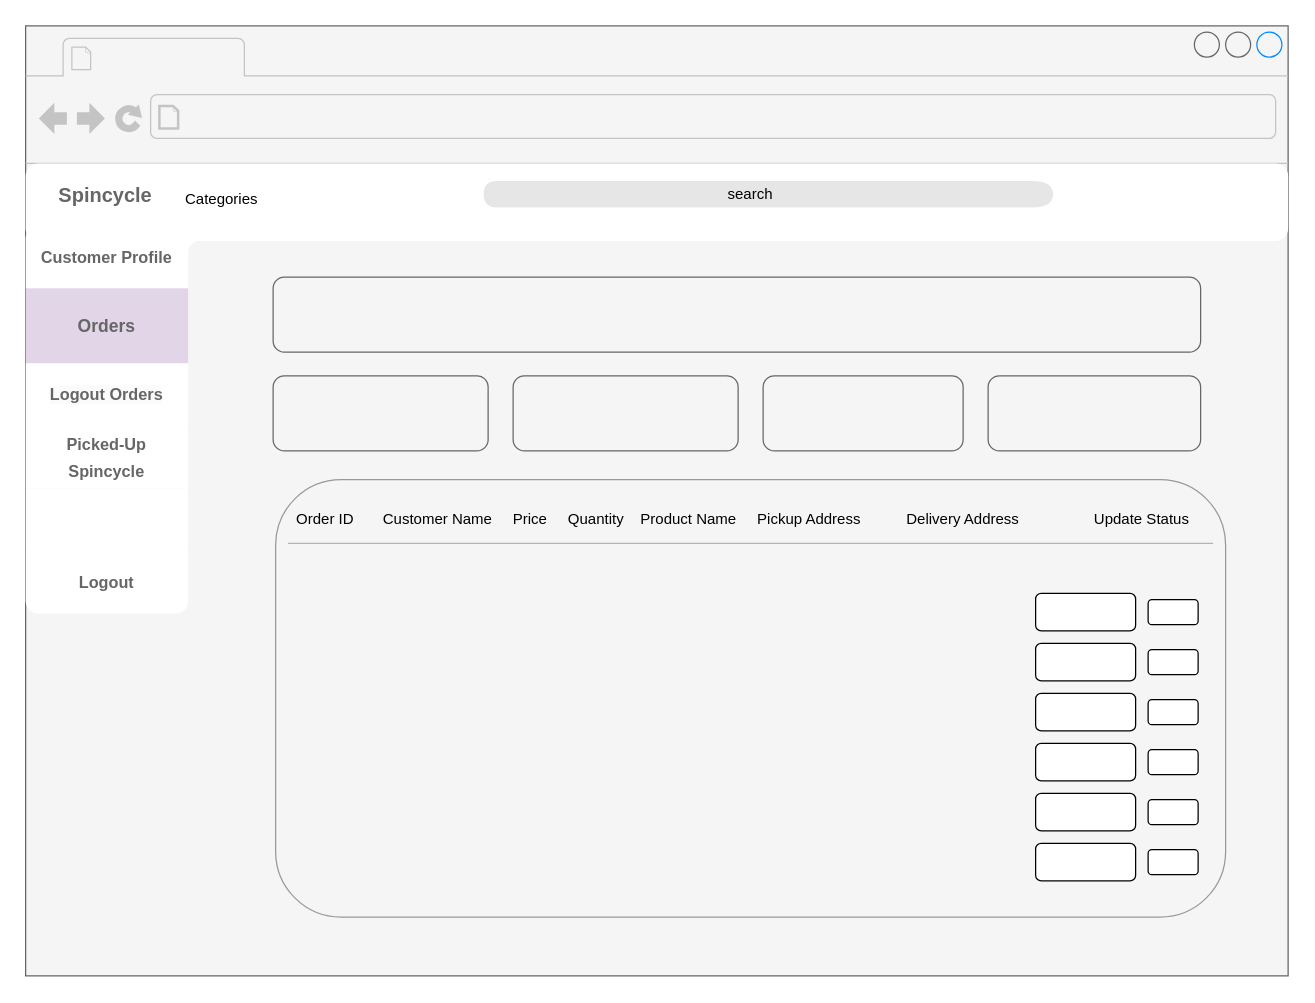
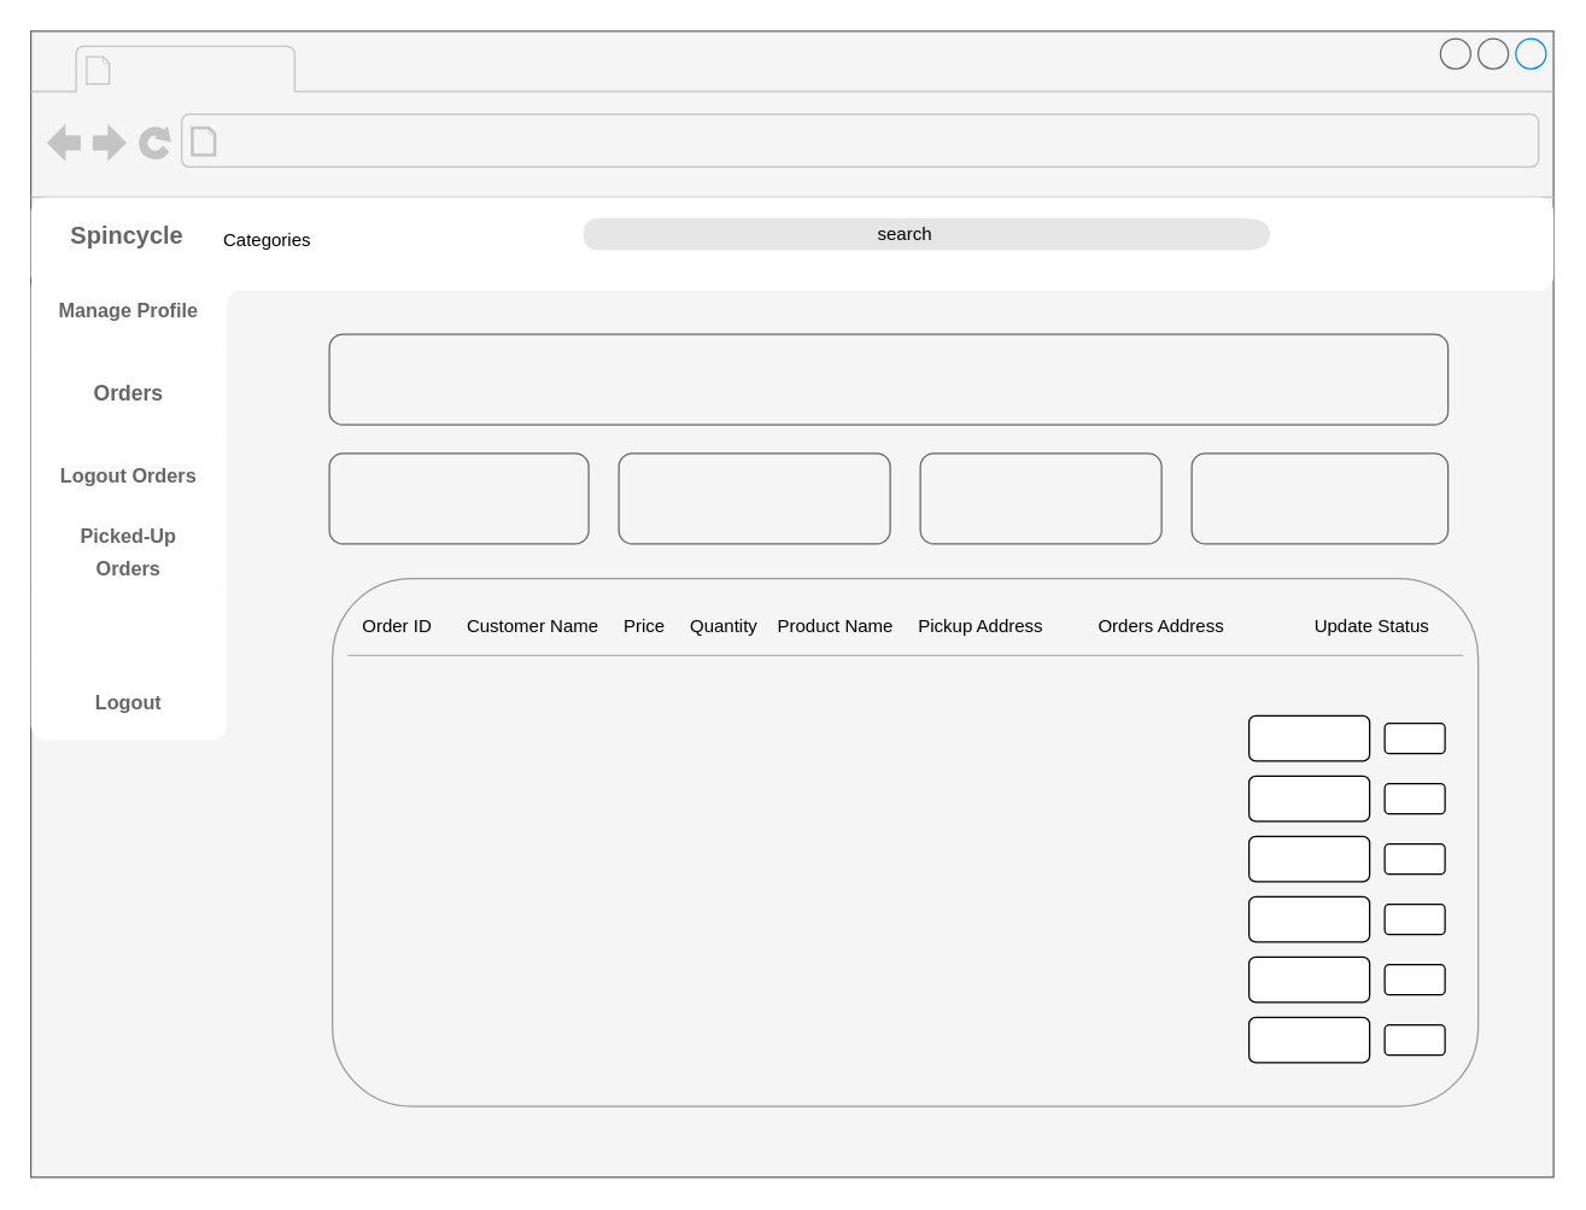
- <mxCell id="18" value="&lt;span style=&quot;color: rgb(102, 102, 102); font-size: 13px;&quot;&gt;Customer Profile&lt;/span&gt;" style="text;align=center;verticalAlign=middle;spacingLeft=10;spacingRight=10;overflow=hidden;points=[[0,0.5],[1,0.5]];portConstraint=eastwest;rotatable=0;whiteSpace=wrap;html=1;shape=mxgraph.mockup.topButton;rSize=10;fontSize=13;fontStyle=1;labelBackgroundColor=none;fillColor=#FFFFFF;fontColor=#333333;strokeColor=none;" parent="17" vertex="1"><mxGeometry width="130" height="50" as="geometry" /></mxCell>
+ <mxCell id="18" value="&lt;span style=&quot;color: rgb(102, 102, 102); font-size: 13px;&quot;&gt;Manage Profile&lt;/span&gt;" style="text;align=center;verticalAlign=middle;spacingLeft=10;spacingRight=10;overflow=hidden;points=[[0,0.5],[1,0.5]];portConstraint=eastwest;rotatable=0;whiteSpace=wrap;html=1;shape=mxgraph.mockup.topButton;rSize=10;fontSize=13;fontStyle=1;labelBackgroundColor=none;fillColor=#FFFFFF;fontColor=#333333;strokeColor=none;" parent="17" vertex="1"><mxGeometry width="130" height="50" as="geometry" /></mxCell>
- <mxCell id="19" value="Orders" style="rounded=0;whiteSpace=wrap;html=1;strokeColor=none;fontColor=#666666;fontSize=14;fontStyle=1;fillColor=#e1d5e7;strokeWidth=1;" parent="17" vertex="1"><mxGeometry y="50" width="130" height="60" as="geometry" /></mxCell>
+ <mxCell id="19" value="Orders" style="rounded=0;whiteSpace=wrap;html=1;strokeColor=none;fontColor=#666666;fontSize=14;fontStyle=1;fillColor=#FFFFFF;strokeWidth=1;" parent="17" vertex="1"><mxGeometry y="50" width="130" height="60" as="geometry" /></mxCell>
- <mxCell id="21" value="&lt;span style=&quot;font-size: 13px;&quot;&gt;&lt;font color=&quot;#666666&quot;&gt;Picked-Up Spincycle&lt;/font&gt;&lt;/span&gt;" style="text;align=center;verticalAlign=middle;spacingLeft=10;spacingRight=10;overflow=hidden;points=[[0,0.5],[1,0.5]];portConstraint=eastwest;rotatable=0;whiteSpace=wrap;html=1;rSize=5;fontSize=17;fontStyle=1;rounded=0;fillColor=default;" parent="17" vertex="1"><mxGeometry y="160" width="130" height="50" as="geometry" /></mxCell>
+ <mxCell id="21" value="&lt;span style=&quot;font-size: 13px;&quot;&gt;&lt;font color=&quot;#666666&quot;&gt;Picked-Up Orders&lt;/font&gt;&lt;/span&gt;" style="text;align=center;verticalAlign=middle;spacingLeft=10;spacingRight=10;overflow=hidden;points=[[0,0.5],[1,0.5]];portConstraint=eastwest;rotatable=0;whiteSpace=wrap;html=1;rSize=5;fontSize=17;fontStyle=1;rounded=0;fillColor=default;" parent="17" vertex="1"><mxGeometry y="160" width="130" height="50" as="geometry" /></mxCell>
- <mxCell id="28" value="Order ID&amp;nbsp; &amp;nbsp; &amp;nbsp; &amp;nbsp;Customer Name&amp;nbsp; &amp;nbsp; &amp;nbsp;Price&amp;nbsp; &amp;nbsp; &amp;nbsp;Quantity&amp;nbsp; &amp;nbsp; Product Name&amp;nbsp; &amp;nbsp; &amp;nbsp;Pickup Address&amp;nbsp; &amp;nbsp; &amp;nbsp; &amp;nbsp; &amp;nbsp; &amp;nbsp;Delivery Address&amp;nbsp; &amp;nbsp; &amp;nbsp; &amp;nbsp; &amp;nbsp; &amp;nbsp; &amp;nbsp; &amp;nbsp; &amp;nbsp; Update Status" style="text;html=1;align=center;verticalAlign=middle;whiteSpace=wrap;rounded=0;" parent="1" vertex="1"><mxGeometry x="234" y="400" width="720" height="30" as="geometry" /></mxCell>
+ <mxCell id="28" value="Order ID&amp;nbsp; &amp;nbsp; &amp;nbsp; &amp;nbsp;Customer Name&amp;nbsp; &amp;nbsp; &amp;nbsp;Price&amp;nbsp; &amp;nbsp; &amp;nbsp;Quantity&amp;nbsp; &amp;nbsp; Product Name&amp;nbsp; &amp;nbsp; &amp;nbsp;Pickup Address&amp;nbsp; &amp;nbsp; &amp;nbsp; &amp;nbsp; &amp;nbsp; &amp;nbsp;Orders Address&amp;nbsp; &amp;nbsp; &amp;nbsp; &amp;nbsp; &amp;nbsp; &amp;nbsp; &amp;nbsp; &amp;nbsp; &amp;nbsp; Update Status" style="text;html=1;align=center;verticalAlign=middle;whiteSpace=wrap;rounded=0;" parent="1" vertex="1"><mxGeometry x="234" y="400" width="720" height="30" as="geometry" /></mxCell>
